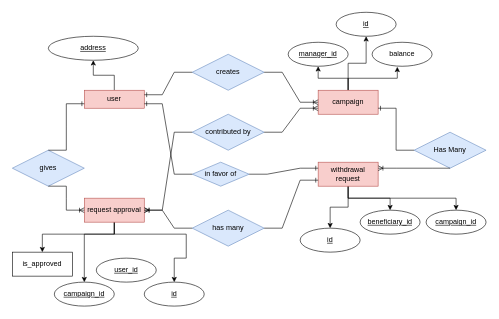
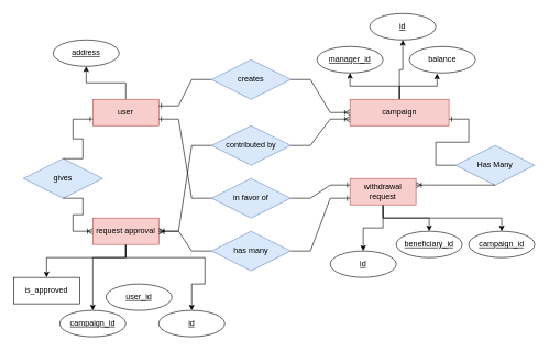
- <mxCell id="8" value="address" style="ellipse;whiteSpace=wrap;html=1;align=center;fontStyle=4;" vertex="1" parent="1"><mxGeometry x="80" y="60" width="150" height="40" as="geometry" /></mxCell>
+ <mxCell id="8" value="address" style="ellipse;whiteSpace=wrap;html=1;align=center;fontStyle=4;" vertex="1" parent="1"><mxGeometry x="80" y="60" width="100" height="40" as="geometry" /></mxCell>
- <mxCell id="3" value="user" style="whiteSpace=wrap;html=1;align=center;fillColor=#f8cecc;strokeColor=#b85450;" vertex="1" parent="1"><mxGeometry x="140" y="150" width="100" height="30" as="geometry" /></mxCell>
+ <mxCell id="3" value="user" style="whiteSpace=wrap;html=1;align=center;fillColor=#f8cecc;strokeColor=#b85450;" vertex="1" parent="1"><mxGeometry x="140" y="150" width="100" height="40" as="geometry" /></mxCell>
- <mxCell id="7" value="campaign" style="whiteSpace=wrap;html=1;align=center;fillColor=#f8cecc;strokeColor=#b85450;" vertex="1" parent="1"><mxGeometry x="530" y="150" width="100" height="40" as="geometry" /></mxCell>
+ <mxCell id="7" value="campaign" style="whiteSpace=wrap;html=1;align=center;fillColor=#f8cecc;strokeColor=#b85450;" vertex="1" parent="1"><mxGeometry x="530" y="150" width="150" height="40" as="geometry" /></mxCell>
- <mxCell id="35" value="gives" style="shape=rhombus;perimeter=rhombusPerimeter;whiteSpace=wrap;html=1;align=center;fillColor=#dae8fc;strokeColor=#6c8ebf;" vertex="1" parent="1"><mxGeometry y="250" width="120" height="60" as="geometry" x="20" /></mxCell>
+ <mxCell id="35" value="gives" style="shape=rhombus;perimeter=rhombusPerimeter;whiteSpace=wrap;html=1;align=center;fillColor=#dae8fc;strokeColor=#6c8ebf;" vertex="1" parent="1"><mxGeometry x="35" y="240" width="120" height="60" as="geometry" /></mxCell>
- <mxCell id="23" value="in favor of" style="shape=rhombus;perimeter=rhombusPerimeter;whiteSpace=wrap;html=1;align=center;fillColor=#dae8fc;strokeColor=#6c8ebf;" vertex="1" parent="1"><mxGeometry x="320" y="270" width="95" height="40" as="geometry" /></mxCell>
+ <mxCell id="23" value="in favor of" style="shape=rhombus;perimeter=rhombusPerimeter;whiteSpace=wrap;html=1;align=center;fillColor=#dae8fc;strokeColor=#6c8ebf;" vertex="1" parent="1"><mxGeometry x="320" y="270" width="120" height="60" as="geometry" /></mxCell>
